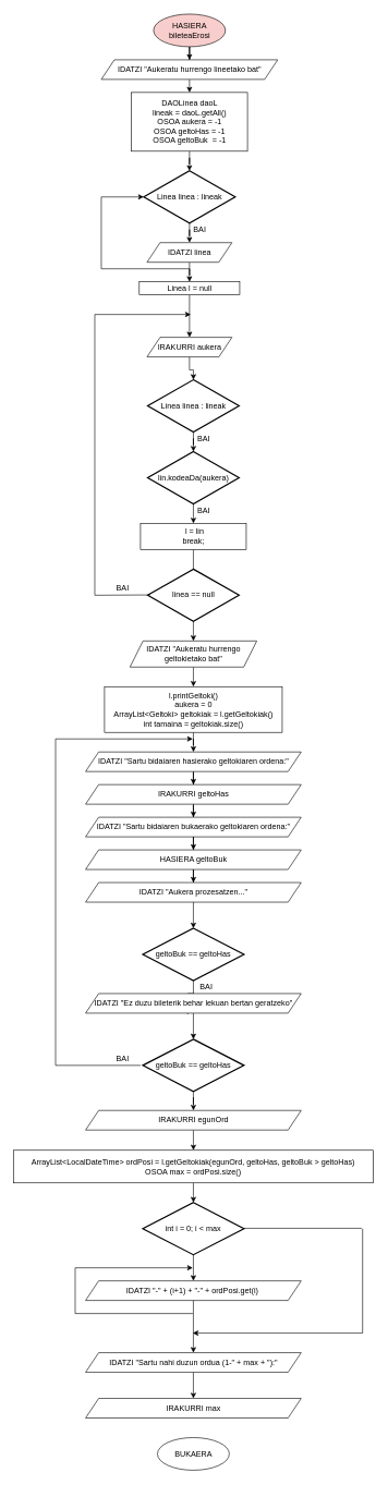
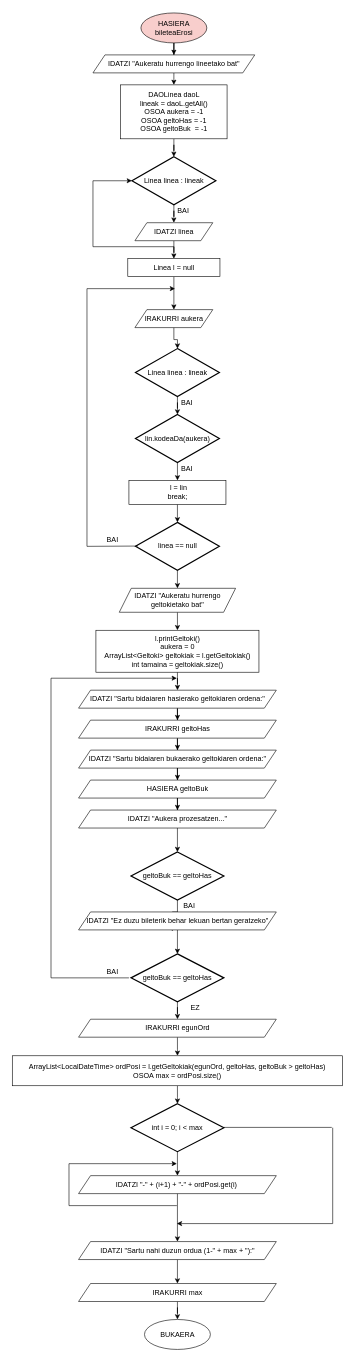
- <mxCell id="13" value="Linea l = null" style="rounded=0;whiteSpace=wrap;html=1;" parent="1" vertex="1"><mxGeometry x="212.74" y="430" width="153.75" height="20" as="geometry" /></mxCell>
+ <mxCell id="13" value="Linea l = null" style="rounded=0;whiteSpace=wrap;html=1;" parent="1" vertex="1"><mxGeometry x="212.74" y="430" width="153.75" height="30" as="geometry" /></mxCell>
- <mxCell id="23" style="edgeStyle=orthogonalEdgeStyle;rounded=0;orthogonalLoop=1;jettySize=auto;html=1;exitX=0.5;exitY=1;exitDx=0;exitDy=0;entryX=0.5;entryY=0;entryDx=0;entryDy=0;entryPerimeter=0;startArrow=none;startFill=0;endArrow=none;endFill=1;" parent="1" source="24" target="15" edge="1"><mxGeometry relative="1" as="geometry" /></mxCell>
+ <mxCell id="23" style="edgeStyle=orthogonalEdgeStyle;rounded=0;orthogonalLoop=1;jettySize=auto;html=1;exitX=0.5;exitY=1;exitDx=0;exitDy=0;entryX=0.5;entryY=0;entryDx=0;entryDy=0;entryPerimeter=0;startArrow=none;startFill=0;endArrow=classic;endFill=1;" parent="1" source="24" target="15" edge="1"><mxGeometry relative="1" as="geometry" /></mxCell>
+ <mxCell id="59" value="EZ" style="text;html=1;align=center;verticalAlign=middle;resizable=0;points=[];autosize=1;strokeColor=none;fillColor=none;" parent="1" vertex="1"><mxGeometry x="309.62" y="1670" width="30" height="20" as="geometry" /></mxCell>
+ <mxCell id="70" style="edgeStyle=orthogonalEdgeStyle;rounded=0;orthogonalLoop=1;jettySize=auto;html=1;exitX=0.5;exitY=1;exitDx=0;exitDy=0;startArrow=none;startFill=0;endArrow=classic;endFill=1;" parent="1" source="71" target="78" edge="1"><mxGeometry relative="1" as="geometry" /></mxCell>
